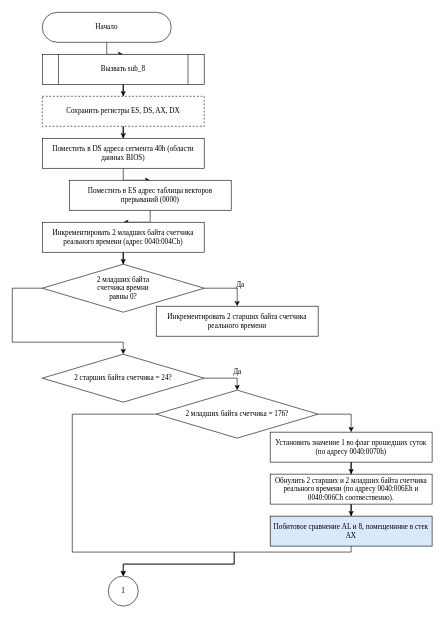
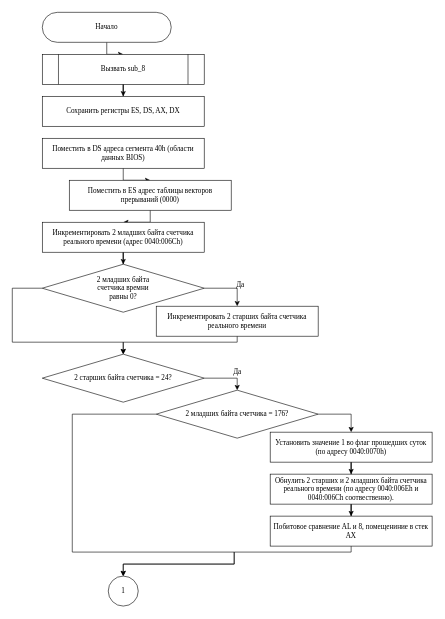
- <mxCell id="7" value="Сохранить регистры ES, DS, AX, DX" style="rounded=1;whiteSpace=wrap;html=1;fontFamily=Times New Roman;arcSize=0;dashed=1;" parent="1" vertex="1"><mxGeometry x="70" y="160" width="270" height="50" as="geometry" /></mxCell>
+ <mxCell id="7" value="Сохранить регистры ES, DS, AX, DX" style="rounded=1;whiteSpace=wrap;html=1;fontFamily=Times New Roman;arcSize=0;" parent="1" vertex="1"><mxGeometry x="70" y="160" width="270" height="50" as="geometry" /></mxCell>
- <mxCell id="6" style="edgeStyle=orthogonalEdgeStyle;rounded=0;orthogonalLoop=1;jettySize=auto;html=1;fontFamily=Times New Roman;" parent="1" source="7" target="9" edge="1"><mxGeometry relative="1" as="geometry" /></mxCell>
- <mxCell id="13" value="Инкрементировать 2 младших байта счетчика реального времени (адрес 0040:004Ch)" style="rounded=1;whiteSpace=wrap;html=1;fontFamily=Times New Roman;arcSize=0;" parent="1" vertex="1"><mxGeometry x="70" y="370" width="270" height="50" as="geometry" /></mxCell>
+ <mxCell id="13" value="Инкрементировать 2 младших байта счетчика реального времени (адрес 0040:006Ch)" style="rounded=1;whiteSpace=wrap;html=1;fontFamily=Times New Roman;arcSize=0;" parent="1" vertex="1"><mxGeometry x="70" y="370" width="270" height="50" as="geometry" /></mxCell>
+ <mxCell id="17" style="edgeStyle=orthogonalEdgeStyle;rounded=0;orthogonalLoop=1;jettySize=auto;html=1;entryX=0.5;entryY=0;entryDx=0;entryDy=0;fontFamily=Times New Roman;" parent="1" source="18" target="21" edge="1"><mxGeometry relative="1" as="geometry"><Array as="points"><mxPoint x="395" y="570" /><mxPoint x="205" y="570" /></Array></mxGeometry></mxCell>
- <mxCell id="32" value="Побитовое сравнение AL и 8, помещениние в стек AX" style="rounded=1;whiteSpace=wrap;html=1;fontFamily=Times New Roman;arcSize=0;fillColor=#dae8fc;" vertex="1" parent="1"><mxGeometry x="450" y="860" width="270" height="50" as="geometry" /></mxCell>
+ <mxCell id="32" value="Побитовое сравнение AL и 8, помещениние в стек AX" style="rounded=1;whiteSpace=wrap;html=1;fontFamily=Times New Roman;arcSize=0;" vertex="1" parent="1"><mxGeometry x="450" y="860" width="270" height="50" as="geometry" /></mxCell>
